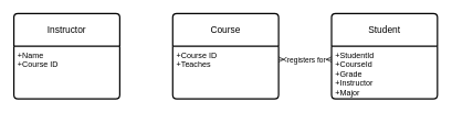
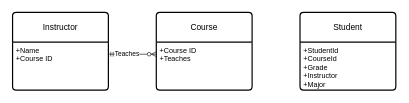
+ <mxCell id="10" value="" style="edgeStyle=entityRelationEdgeStyle;fontSize=12;html=1;endArrow=ERzeroToMany;startArrow=ERmandOne;rounded=0;entryX=0;entryY=0.25;entryDx=0;entryDy=0;exitX=1;exitY=0.25;exitDx=0;exitDy=0;" edge="1" parent="1" source="5" target="3"><mxGeometry width="100" height="100" relative="1" as="geometry"><mxPoint x="310" y="250" as="sourcePoint" /><mxPoint x="410" y="150" as="targetPoint" /></mxGeometry></mxCell>
+ <mxCell id="11" value="Teaches" style="edgeLabel;html=1;align=center;verticalAlign=middle;resizable=0;points=[];" vertex="1" connectable="0" parent="10"><mxGeometry x="-0.25" y="1" relative="1" as="geometry"><mxPoint as="offset" /></mxGeometry></mxCell>
- <mxCell id="8" value="" style="edgeStyle=entityRelationEdgeStyle;fontSize=12;html=1;endArrow=ERzeroToMany;endFill=1;startArrow=ERzeroToMany;rounded=0;entryX=0;entryY=0.25;entryDx=0;entryDy=0;exitX=1;exitY=0.25;exitDx=0;exitDy=0;" edge="1" parent="1" source="3" target="7"><mxGeometry width="100" height="100" relative="1" as="geometry"><mxPoint x="310" y="250" as="sourcePoint" /><mxPoint x="410" y="150" as="targetPoint" /></mxGeometry></mxCell>
- <mxCell id="9" value="registers for" style="edgeLabel;html=1;align=center;verticalAlign=middle;resizable=0;points=[];" vertex="1" connectable="0" parent="8"><mxGeometry x="0.025" y="-1" relative="1" as="geometry"><mxPoint as="offset" /></mxGeometry></mxCell>
